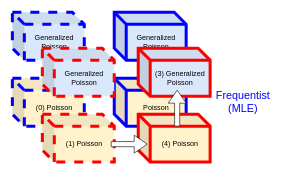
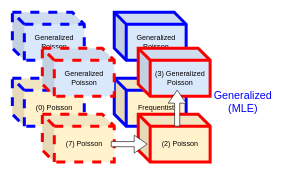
- <mxCell id="10" value="&lt;font style=&quot;font-size: 18px; color: rgb(0, 0, 255);&quot;&gt;Frequentist (MLE)&lt;/font&gt;" style="text;html=1;align=center;verticalAlign=middle;whiteSpace=wrap;rounded=0;strokeWidth=5;strokeColor=none;" parent="1" vertex="1"><mxGeometry x="340" y="140" width="130" height="60" as="geometry" /></mxCell>
+ <mxCell id="10" value="&lt;font style=&quot;font-size: 18px; color: rgb(0, 0, 255);&quot;&gt;Generalized (MLE)&lt;/font&gt;" style="text;html=1;align=center;verticalAlign=middle;whiteSpace=wrap;rounded=0;strokeWidth=5;strokeColor=none;" parent="1" vertex="1"><mxGeometry x="340" y="140" width="130" height="60" as="geometry" /></mxCell>
- <mxCell id="4" value="Poisson" style="shape=cube;whiteSpace=wrap;html=1;boundedLbl=1;backgroundOutline=1;darkOpacity=0.05;darkOpacity2=0.1;fillColor=#fff2cc;strokeColor=#0000FF;strokeWidth=5;" parent="1" vertex="1"><mxGeometry x="190" y="130" width="120" height="80" as="geometry" /></mxCell>
+ <mxCell id="4" value="Frequentist" style="shape=cube;whiteSpace=wrap;html=1;boundedLbl=1;backgroundOutline=1;darkOpacity=0.05;darkOpacity2=0.1;fillColor=#fff2cc;strokeColor=#0000FF;strokeWidth=5;" parent="1" vertex="1"><mxGeometry x="190" y="130" width="120" height="80" as="geometry" /></mxCell>
- <mxCell id="3" value="(1) Poisson" style="shape=cube;whiteSpace=wrap;html=1;boundedLbl=1;backgroundOutline=1;darkOpacity=0.05;darkOpacity2=0.1;fillColor=#fff2cc;strokeColor=#FF0000;strokeWidth=5;dashed=1;" parent="1" vertex="1"><mxGeometry x="70" y="190" width="120" height="80" as="geometry" /></mxCell>
+ <mxCell id="3" value="(7) Poisson" style="shape=cube;whiteSpace=wrap;html=1;boundedLbl=1;backgroundOutline=1;darkOpacity=0.05;darkOpacity2=0.1;fillColor=#fff2cc;strokeColor=#FF0000;strokeWidth=5;dashed=1;" parent="1" vertex="1"><mxGeometry x="70" y="190" width="120" height="80" as="geometry" /></mxCell>
- <mxCell id="5" value="(4) Poisson" style="shape=cube;whiteSpace=wrap;html=1;boundedLbl=1;backgroundOutline=1;darkOpacity=0.05;darkOpacity2=0.1;fillColor=#fff2cc;strokeColor=#FF0000;strokeWidth=5;" parent="1" vertex="1"><mxGeometry x="230" y="190" width="120" height="80" as="geometry" /></mxCell>
+ <mxCell id="5" value="(2) Poisson" style="shape=cube;whiteSpace=wrap;html=1;boundedLbl=1;backgroundOutline=1;darkOpacity=0.05;darkOpacity2=0.1;fillColor=#fff2cc;strokeColor=#FF0000;strokeWidth=5;" parent="1" vertex="1"><mxGeometry x="230" y="190" width="120" height="80" as="geometry" /></mxCell>
